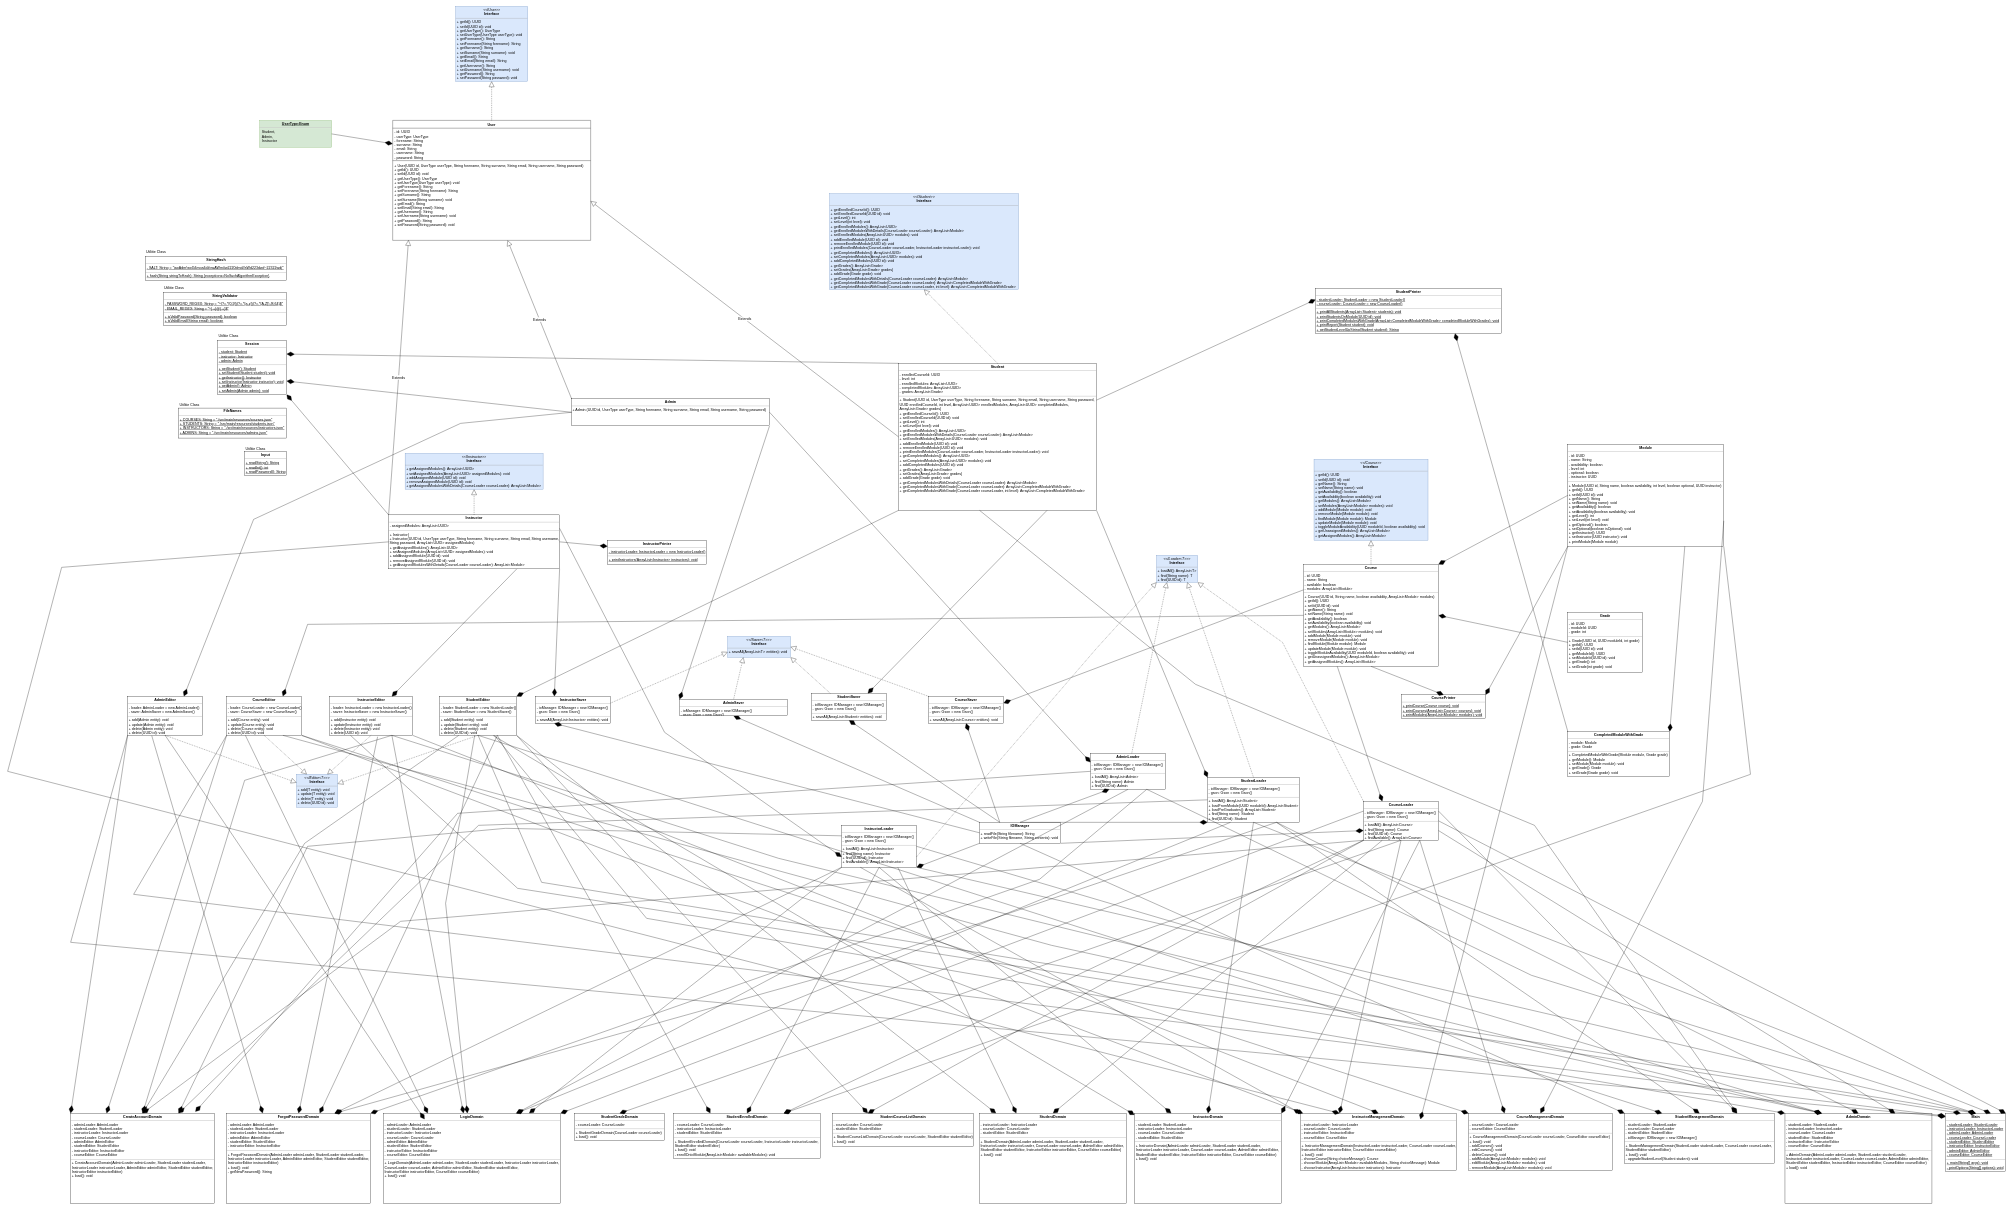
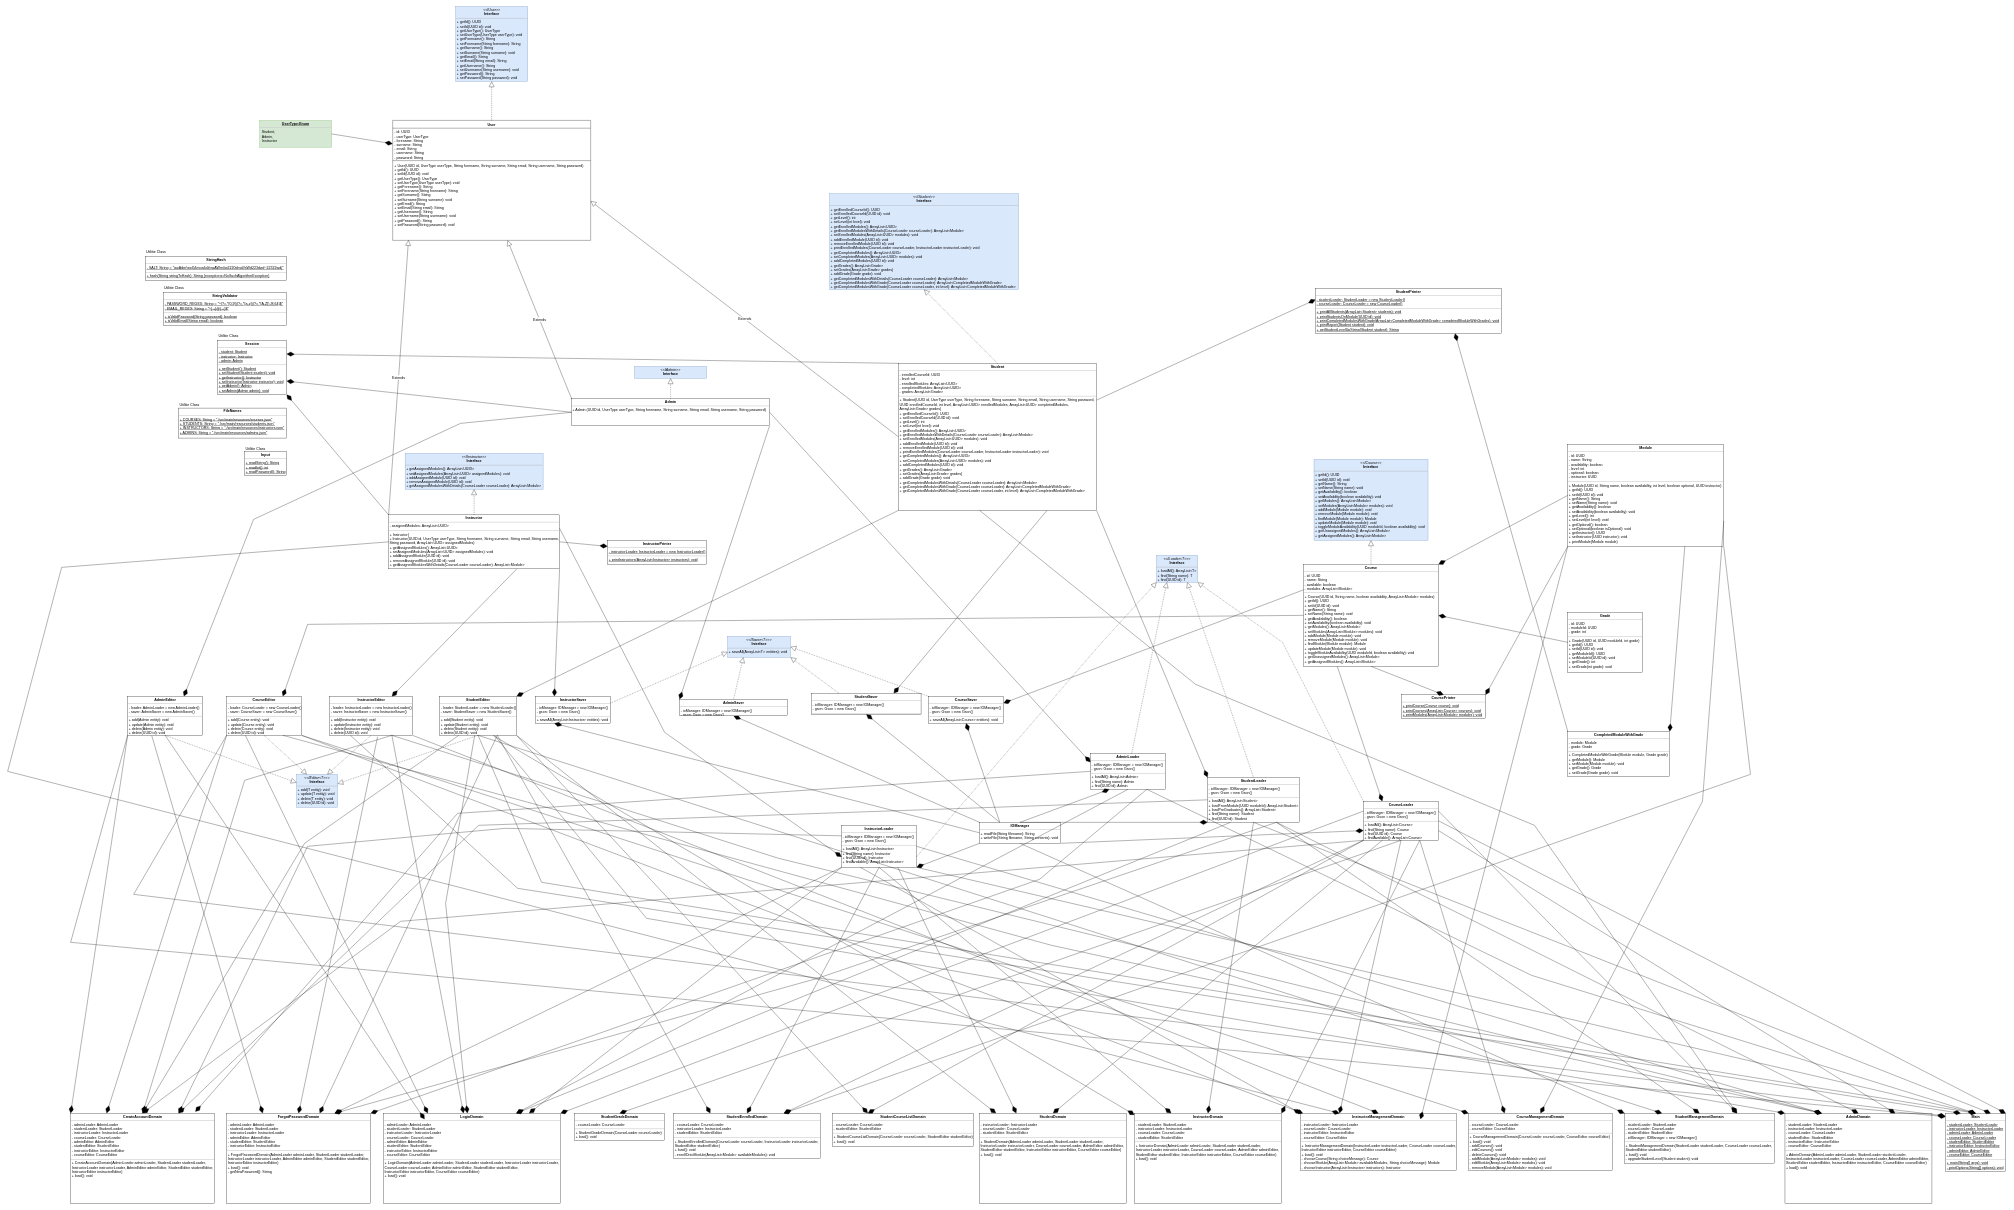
+ <mxCell id="18" value="&lt;p style=&quot;margin:0px;margin-top:4px;text-align:center;&quot;&gt;&lt;i&gt;&amp;lt;&amp;lt;IAdmin&amp;gt;&amp;gt;&lt;/i&gt;&lt;br&gt;&lt;b&gt;Interface&lt;/b&gt;&lt;/p&gt;&lt;p style=&quot;margin:0px;margin-left:4px;&quot;&gt;&lt;br&gt;&lt;/p&gt;" style="verticalAlign=top;align=left;overflow=fill;fontSize=12;fontFamily=Helvetica;html=1;fillColor=#dae8fc;strokeColor=#6c8ebf;" parent="1" vertex="1"><mxGeometry x="2110" y="1220" width="240" height="40" as="geometry" /></mxCell>
+ <mxCell id="71" value="" style="endArrow=block;endSize=16;endFill=0;html=1;rounded=0;fontFamily=Helvetica;fontSize=12;fontColor=#000000;dashed=1;exitX=0.5;exitY=0;exitDx=0;exitDy=0;entryX=0.5;entryY=1;entryDx=0;entryDy=0;" parent="1" source="9" target="18" edge="1"><mxGeometry width="160" relative="1" as="geometry"><mxPoint x="2417.78" y="1300" as="sourcePoint" /><mxPoint x="2417.78" y="1170" as="targetPoint" /></mxGeometry></mxCell>
- <mxCell id="32" value="&lt;p style=&quot;margin:0px;margin-top:4px;text-align:center;&quot;&gt;&lt;b&gt;StudentSaver&lt;/b&gt;&lt;/p&gt;&lt;hr size=&quot;1&quot;&gt;&lt;p style=&quot;margin:0px;margin-left:4px;&quot;&gt;&lt;font style=&quot;font-size: 12px;&quot;&gt;- ioManager: IOManager = new IOManager()&lt;br&gt;&lt;/font&gt;&lt;/p&gt;&lt;p style=&quot;margin:0px;margin-left:4px;&quot;&gt;&lt;font style=&quot;font-size: 12px;&quot;&gt;- gson: Gson = new Gson()&lt;/font&gt;&lt;/p&gt;&lt;hr size=&quot;1&quot;&gt;&lt;p style=&quot;margin:0px;margin-left:4px;&quot;&gt;+ saveAll(ArrayList&amp;lt;Student&amp;gt; entities): void&lt;/p&gt;" style="verticalAlign=top;align=left;overflow=fill;fontSize=12;fontFamily=Helvetica;html=1;" parent="1" vertex="1"><mxGeometry x="2700" y="2310" width="250" height="90" as="geometry" /></mxCell>
+ <mxCell id="32" value="&lt;p style=&quot;margin:0px;margin-top:4px;text-align:center;&quot;&gt;&lt;b&gt;StudentSaver&lt;/b&gt;&lt;/p&gt;&lt;hr size=&quot;1&quot;&gt;&lt;p style=&quot;margin:0px;margin-left:4px;&quot;&gt;&lt;font style=&quot;font-size: 12px;&quot;&gt;- ioManager: IOManager = new IOManager()&lt;br&gt;&lt;/font&gt;&lt;/p&gt;&lt;p style=&quot;margin:0px;margin-left:4px;&quot;&gt;&lt;font style=&quot;font-size: 12px;&quot;&gt;- gson: Gson = new Gson()&lt;/font&gt;&lt;/p&gt;&lt;hr size=&quot;1&quot;&gt;&lt;p style=&quot;margin:0px;margin-left:4px;&quot;&gt;+ saveAll(ArrayList&amp;lt;Student&amp;gt; entities): void&lt;/p&gt;" style="verticalAlign=top;align=left;overflow=fill;fontSize=12;fontFamily=Helvetica;html=1;" parent="1" vertex="1"><mxGeometry x="2700" y="2310" width="365" height="70" as="geometry" /></mxCell>
